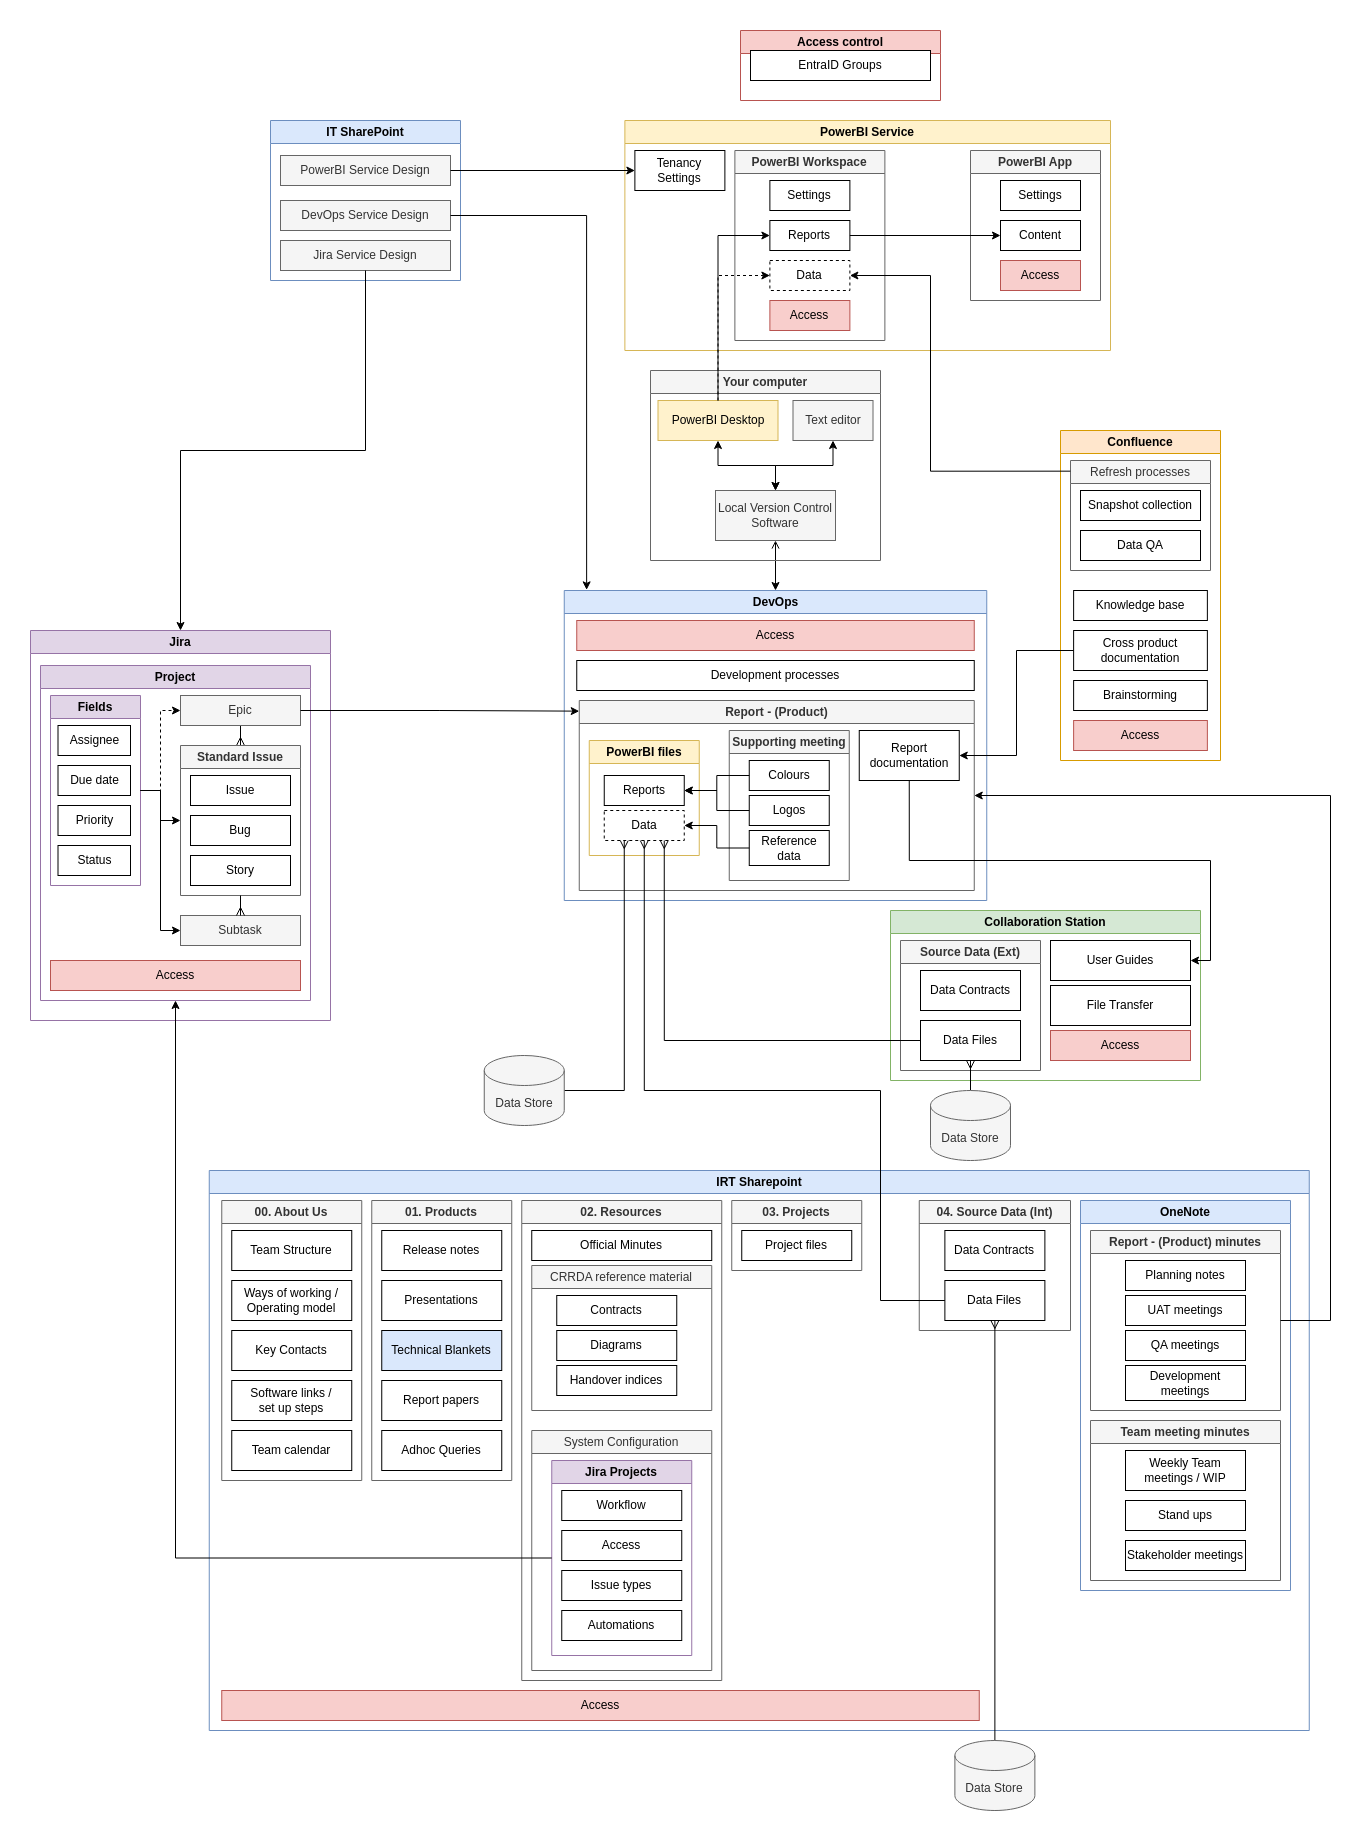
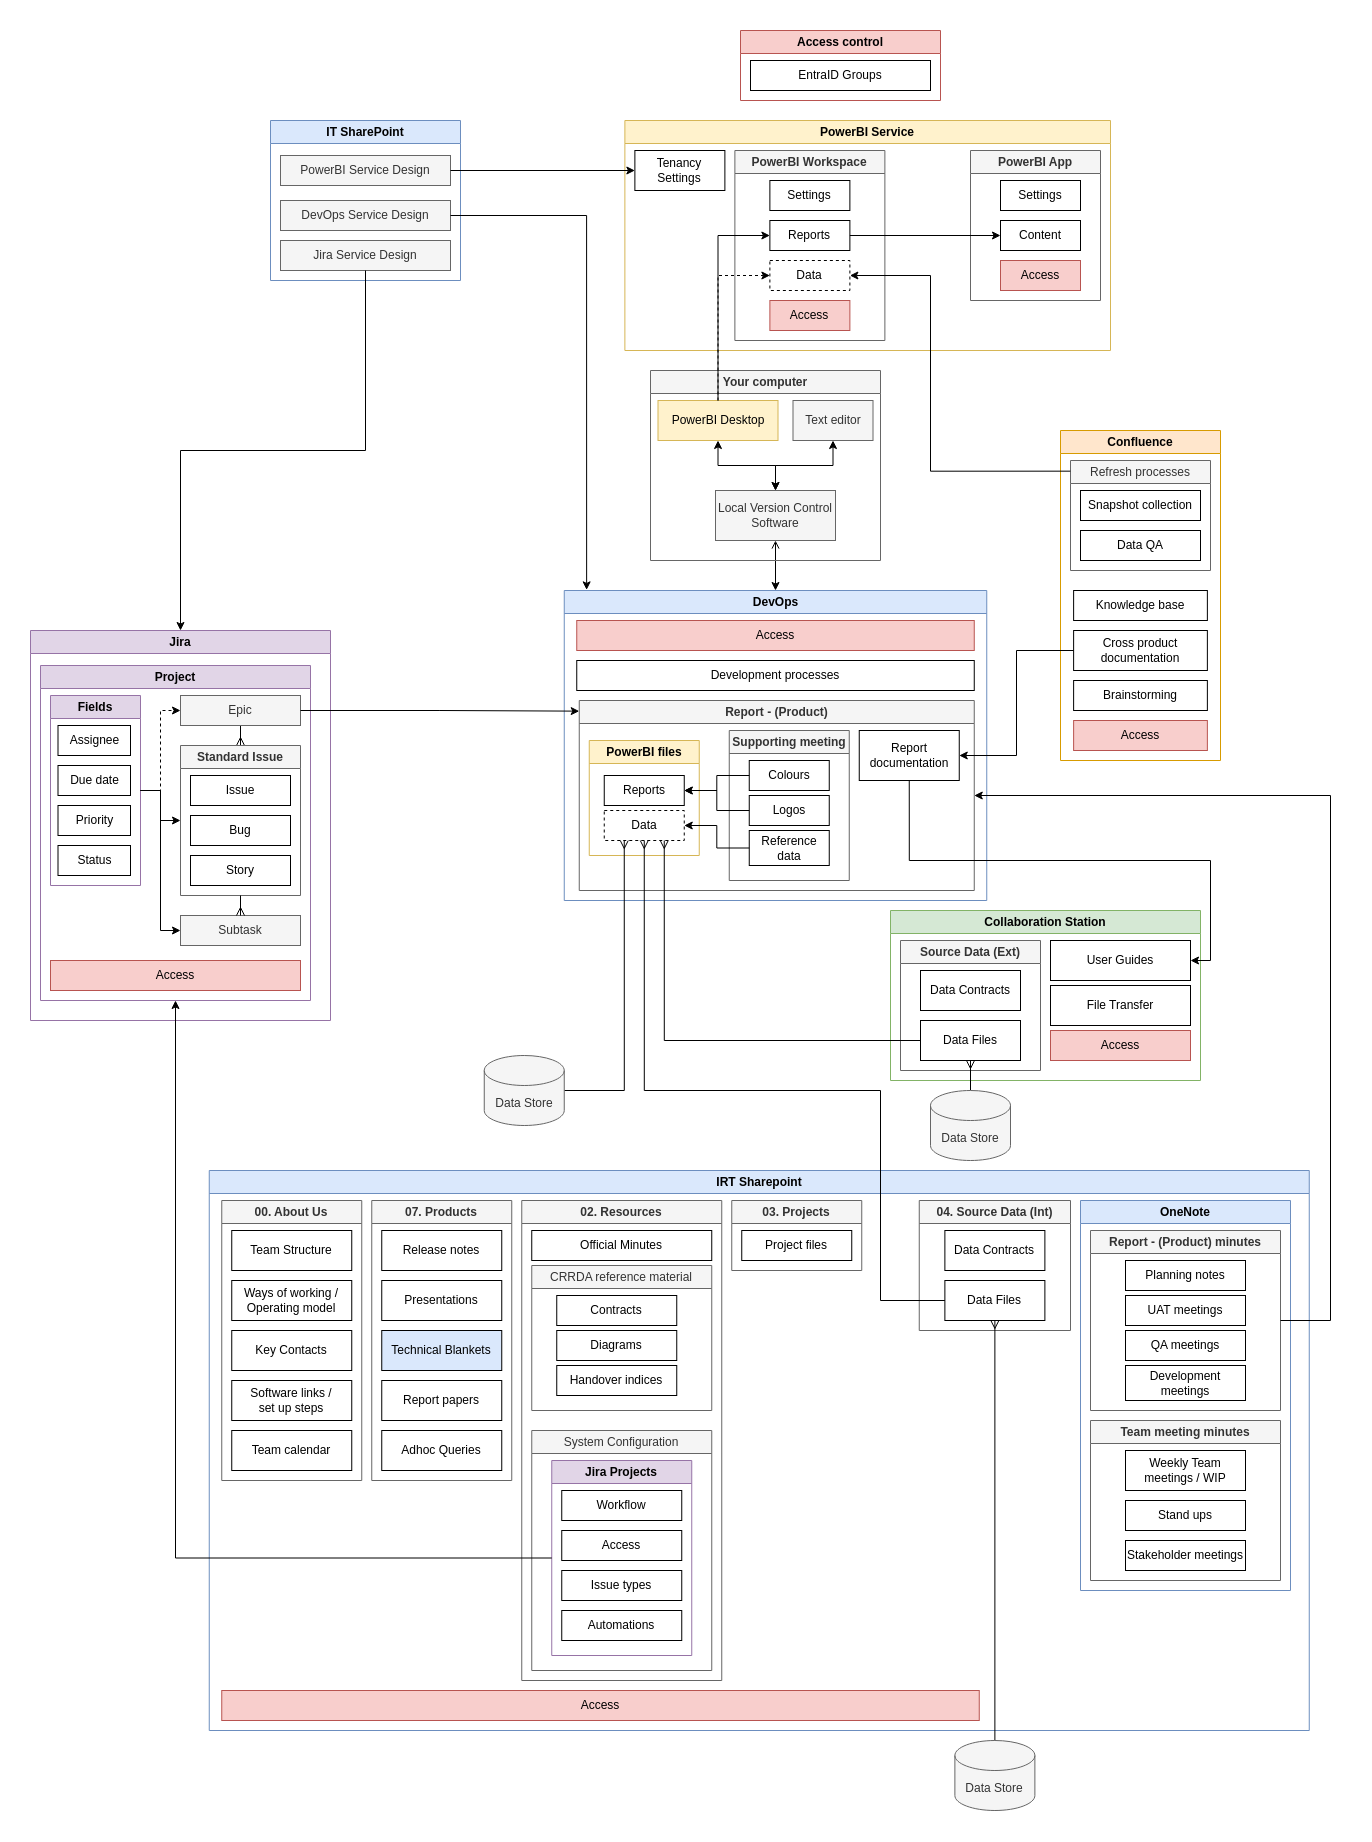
- <mxCell id="136" value="EntraID Groups" style="rounded=0;whiteSpace=wrap;html=1;" vertex="1" parent="135"><mxGeometry x="10" y="20" width="180" height="30" as="geometry" /></mxCell>
+ <mxCell id="136" value="EntraID Groups" style="rounded=0;whiteSpace=wrap;html=1;" vertex="1" parent="135"><mxGeometry x="10" y="30" width="180" height="30" as="geometry" /></mxCell>
- <mxCell id="48" value="01. Products" style="swimlane;whiteSpace=wrap;html=1;fillColor=#f5f5f5;fontColor=#333333;strokeColor=#666666;" vertex="1" parent="31"><mxGeometry x="162.5" y="30" width="140" height="280" as="geometry" /></mxCell>
+ <mxCell id="48" value="07. Products" style="swimlane;whiteSpace=wrap;html=1;fillColor=#f5f5f5;fontColor=#333333;strokeColor=#666666;" vertex="1" parent="31"><mxGeometry x="162.5" y="30" width="140" height="280" as="geometry" /></mxCell>
